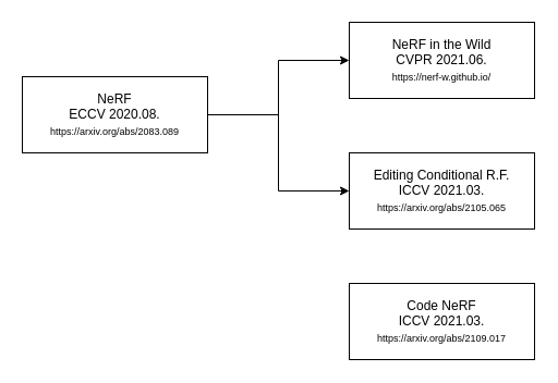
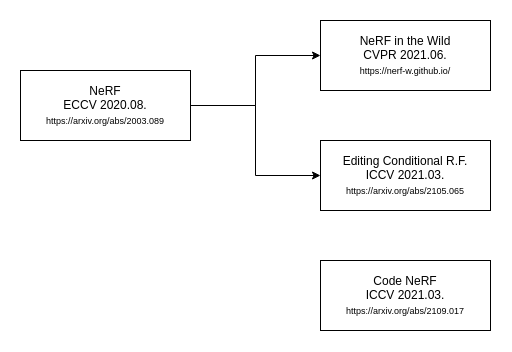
- <mxCell id="4" value="NeRF&lt;br&gt;ECCV 2020.08.&lt;br&gt;&lt;font style=&quot;font-size: 9px;&quot;&gt;https://arxiv.org/abs/2083.089&lt;/font&gt;" style="rounded=0;whiteSpace=wrap;html=1;" vertex="1" parent="1"><mxGeometry x="20" y="70" width="170" height="70" as="geometry" /></mxCell>
+ <mxCell id="4" value="NeRF&lt;br&gt;ECCV 2020.08.&lt;br&gt;&lt;font style=&quot;font-size: 9px;&quot;&gt;https://arxiv.org/abs/2003.089&lt;/font&gt;" style="rounded=0;whiteSpace=wrap;html=1;" vertex="1" parent="1"><mxGeometry x="20" y="70" width="170" height="70" as="geometry" /></mxCell>
